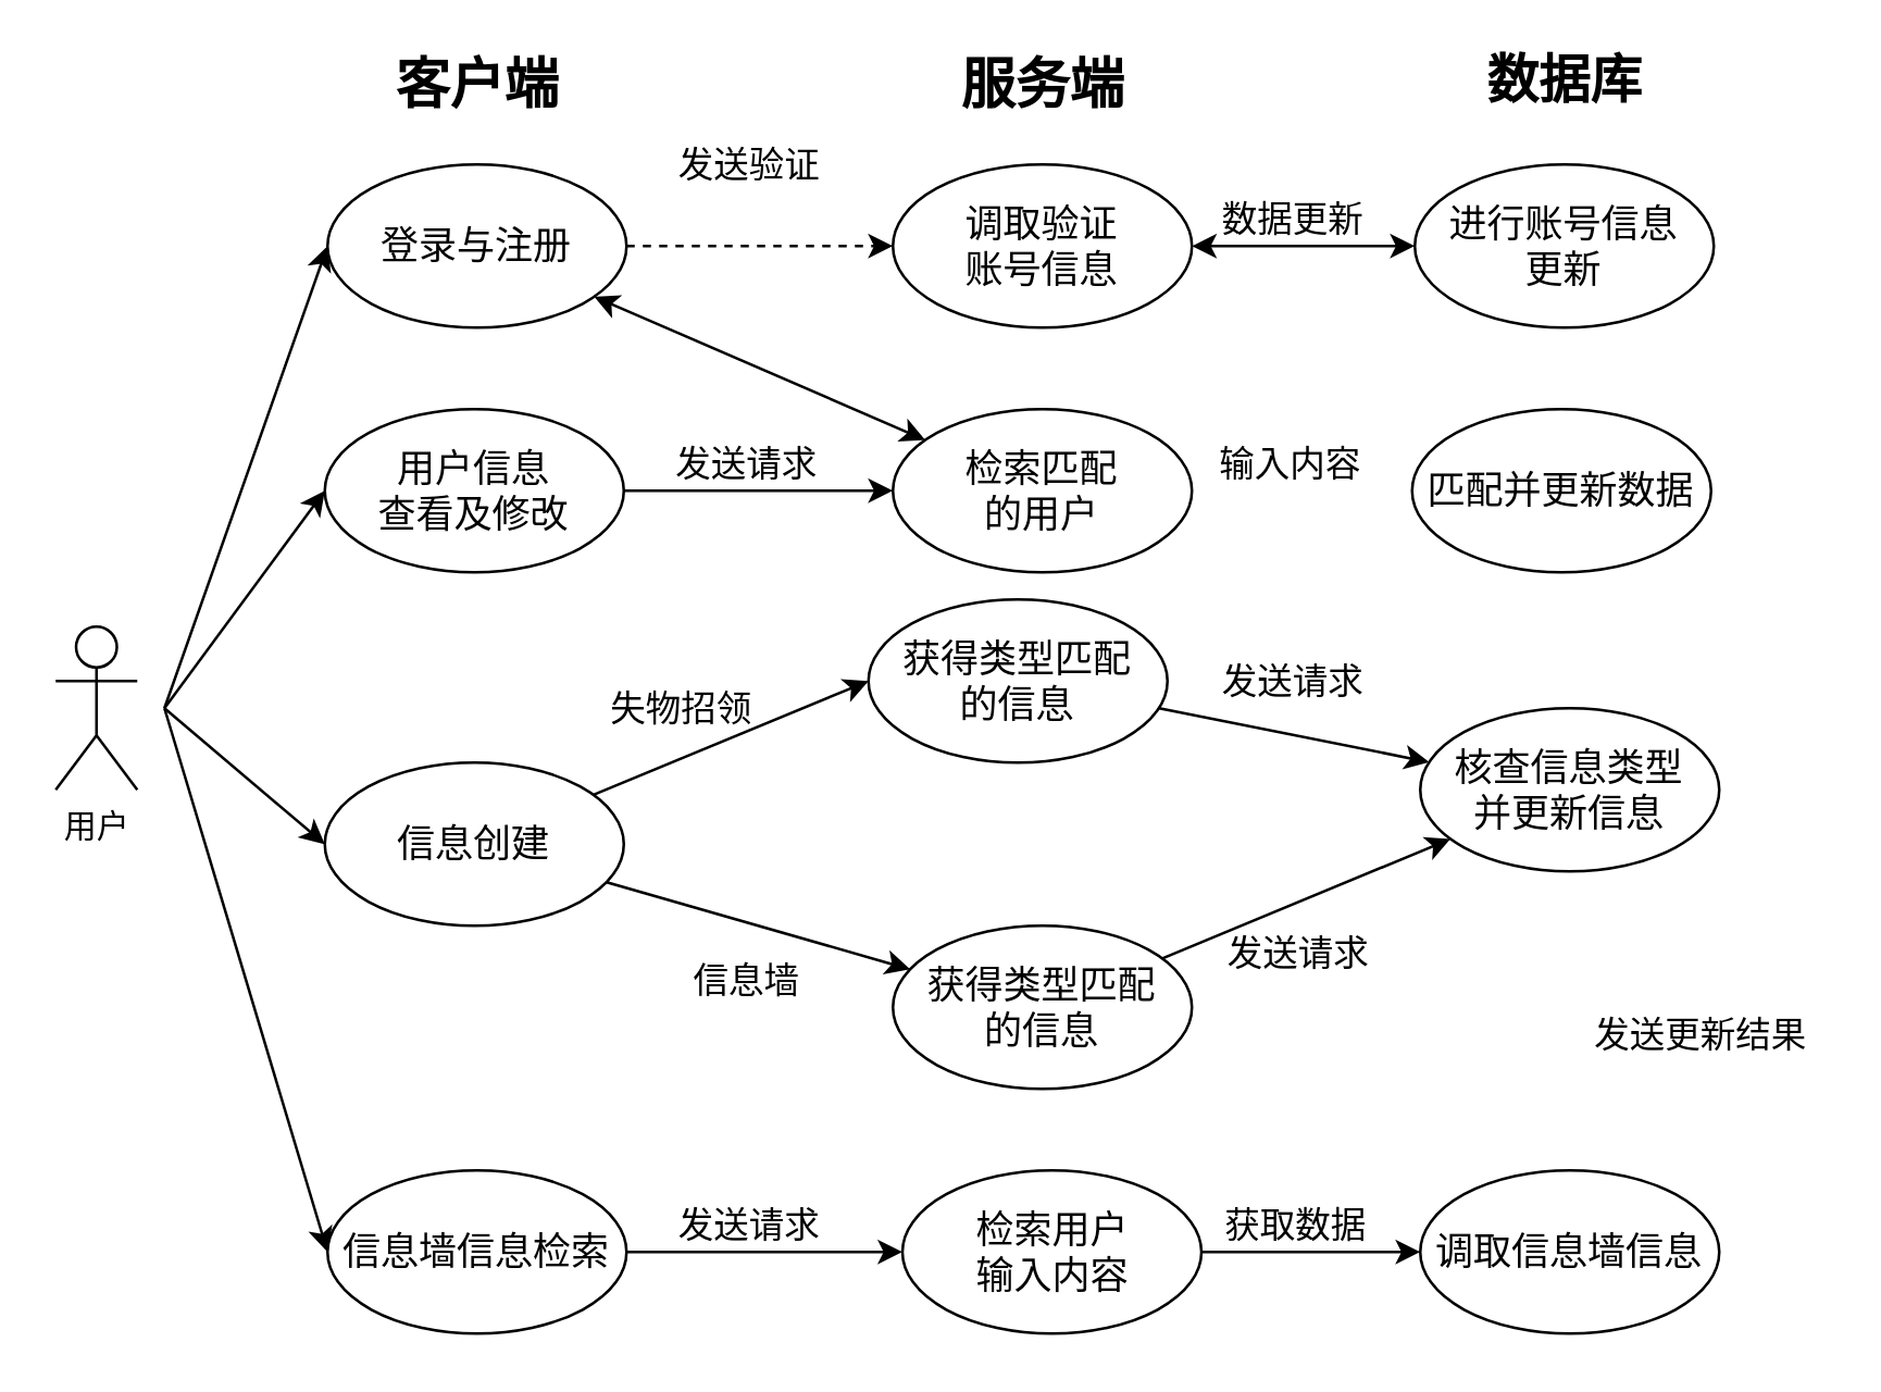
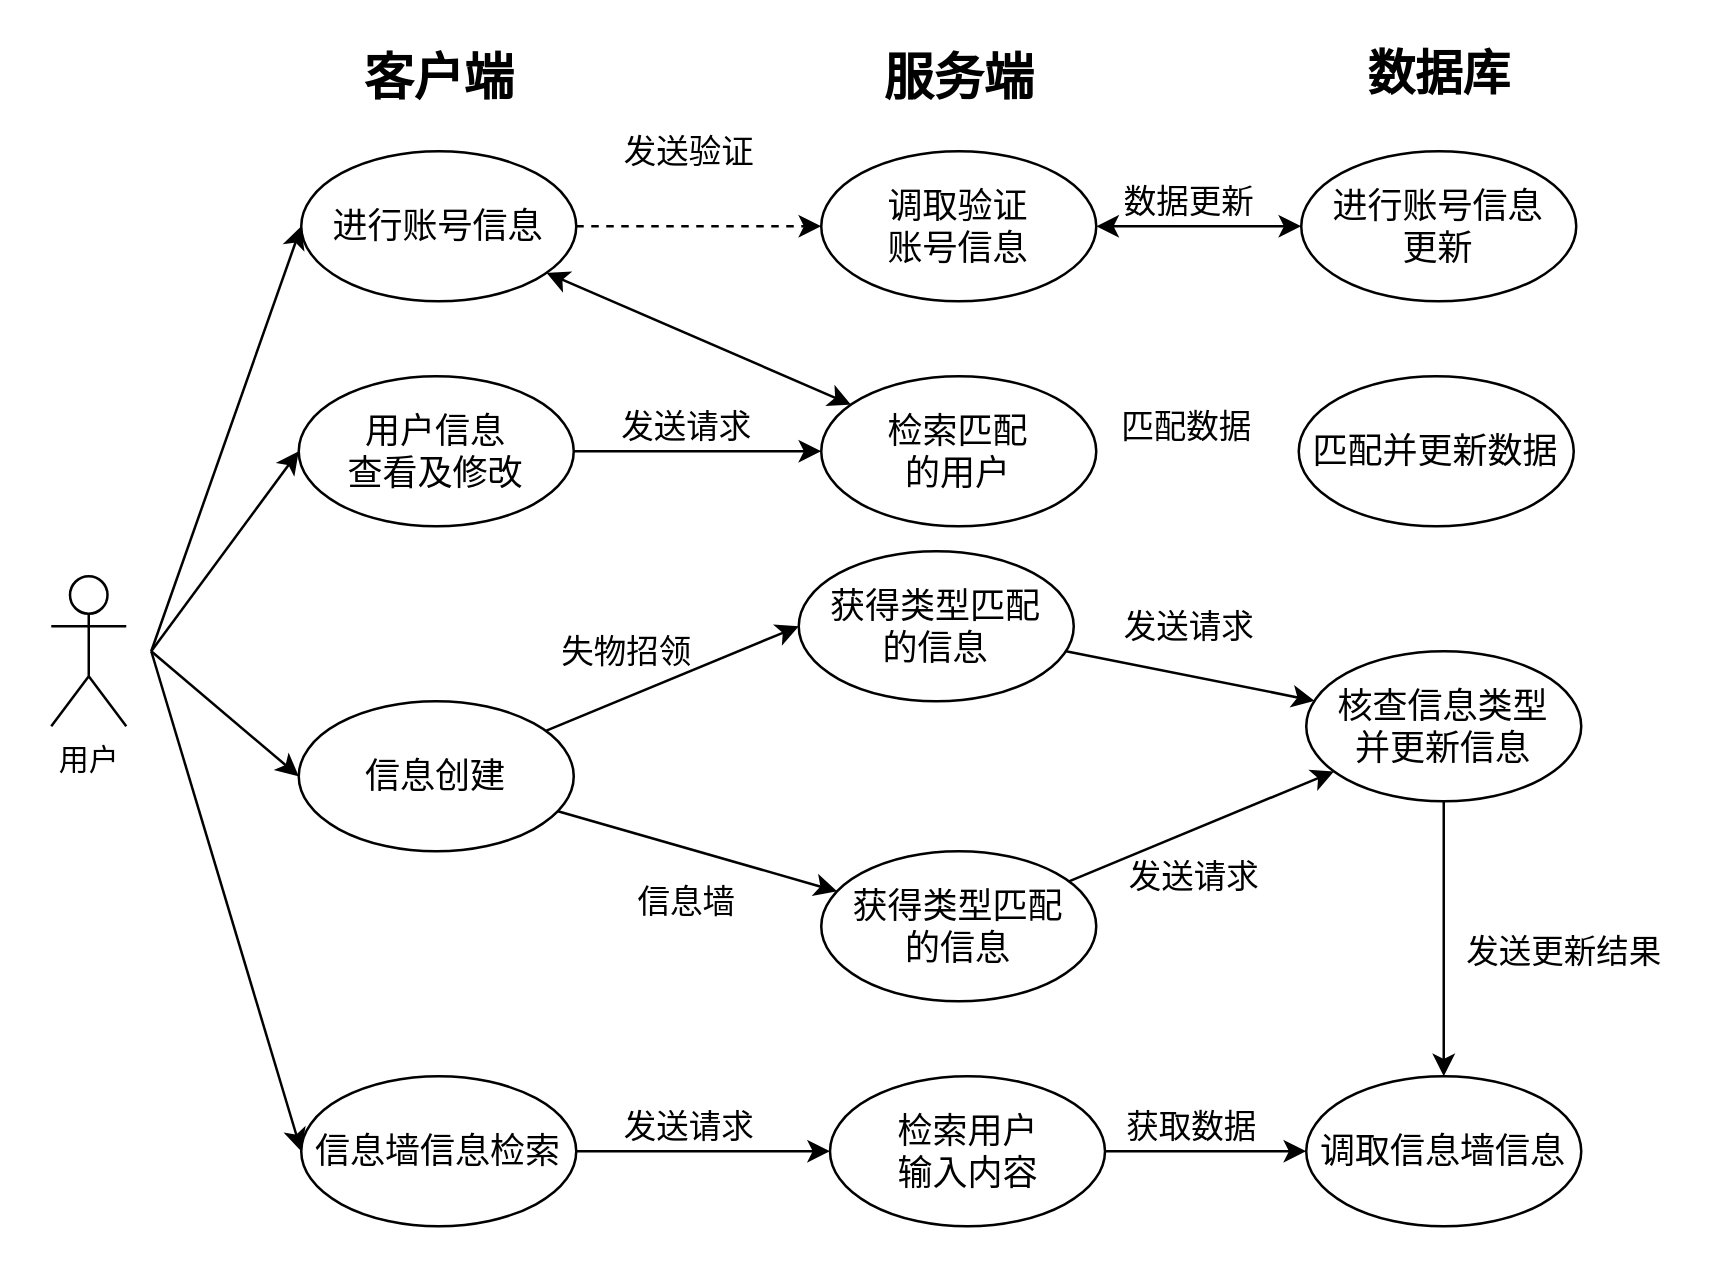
- <mxCell id="5" value="登录与注册" style="ellipse;whiteSpace=wrap;html=1;fontSize=14;" parent="1" vertex="1"><mxGeometry x="120" y="60" width="110" height="60" as="geometry" /></mxCell>
+ <mxCell id="5" value="进行账号信息" style="ellipse;whiteSpace=wrap;html=1;fontSize=14;" parent="1" vertex="1"><mxGeometry x="120" y="60" width="110" height="60" as="geometry" /></mxCell>
- <mxCell id="23" value="&lt;font style=&quot;font-size: 13px&quot;&gt;输入内容&lt;/font&gt;" style="text;html=1;align=center;verticalAlign=middle;resizable=0;points=[];autosize=1;strokeColor=none;fontSize=14;" parent="1" vertex="1"><mxGeometry x="439" y="160" width="70" height="20" as="geometry" /></mxCell>
+ <mxCell id="23" value="&lt;font style=&quot;font-size: 13px&quot;&gt;匹配数据&lt;/font&gt;" style="text;html=1;align=center;verticalAlign=middle;resizable=0;points=[];autosize=1;strokeColor=none;fontSize=14;" parent="1" vertex="1"><mxGeometry x="439" y="160" width="70" height="20" as="geometry" /></mxCell>
+ <mxCell id="43" value="" style="endArrow=classic;html=1;rounded=0;" edge="1" parent="1" source="27" target="36"><mxGeometry width="50" height="50" relative="1" as="geometry"><mxPoint x="610" y="400" as="sourcePoint" /><mxPoint x="660" y="350" as="targetPoint" /></mxGeometry></mxCell>
